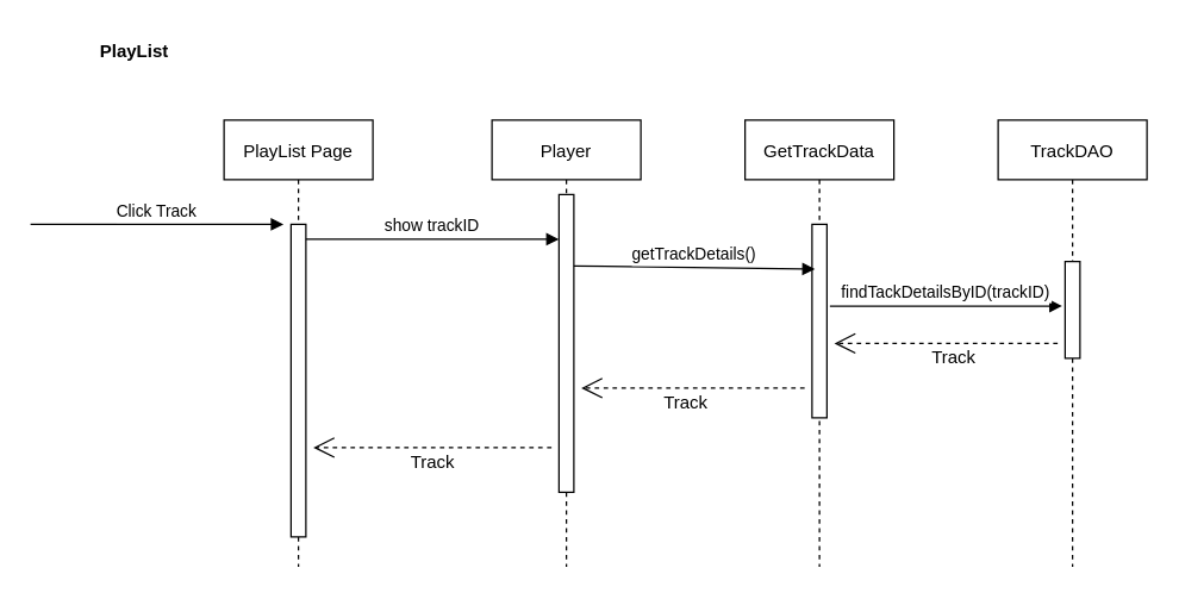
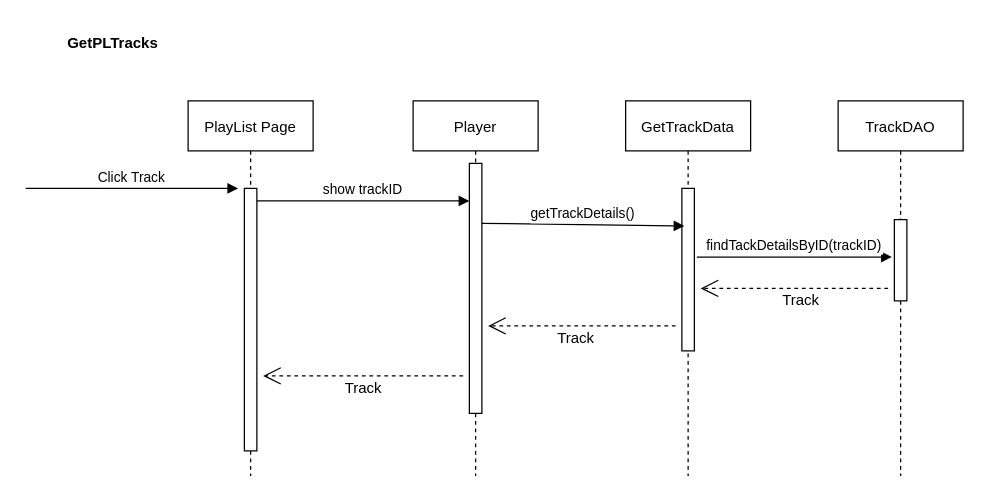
- <mxCell id="2" value="PlayList" style="text;align=center;fontStyle=1;verticalAlign=middle;spacingLeft=3;spacingRight=3;strokeColor=none;rotatable=0;points=[[0,0.5],[1,0.5]];portConstraint=eastwest;" vertex="1" parent="1"><mxGeometry x="50" y="20" width="80" height="26" as="geometry" /></mxCell>
+ <mxCell id="2" value="GetPLTracks" style="text;align=center;fontStyle=1;verticalAlign=middle;spacingLeft=3;spacingRight=3;strokeColor=none;rotatable=0;points=[[0,0.5],[1,0.5]];portConstraint=eastwest;" vertex="1" parent="1"><mxGeometry x="50" y="20" width="80" height="26" as="geometry" /></mxCell>
